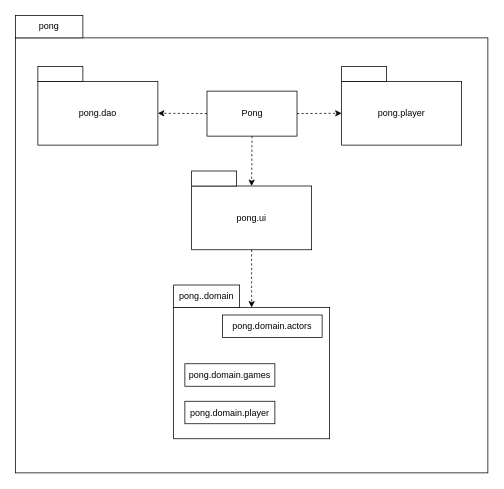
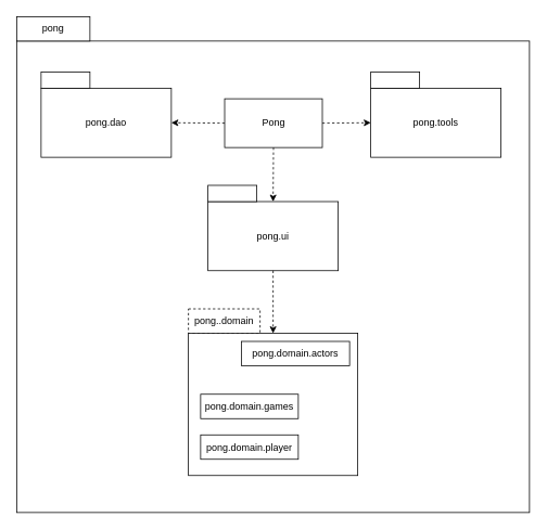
- <mxCell id="14" value="pong.player" style="rounded=0;whiteSpace=wrap;html=1;" vertex="1" parent="1"><mxGeometry x="455" y="108" width="160" height="85" as="geometry" /></mxCell>
+ <mxCell id="14" value="pong.tools" style="rounded=0;whiteSpace=wrap;html=1;" vertex="1" parent="1"><mxGeometry x="455" y="108" width="160" height="85" as="geometry" /></mxCell>
- <mxCell id="5" value="pong..domain" style="rounded=0;whiteSpace=wrap;html=1;" vertex="1" parent="1"><mxGeometry x="231" y="379.5" width="88" height="30" as="geometry" /></mxCell>
+ <mxCell id="5" value="pong..domain" style="rounded=0;whiteSpace=wrap;html=1;dashed=1;" vertex="1" parent="1"><mxGeometry x="231" y="379.5" width="88" height="30" as="geometry" /></mxCell>
